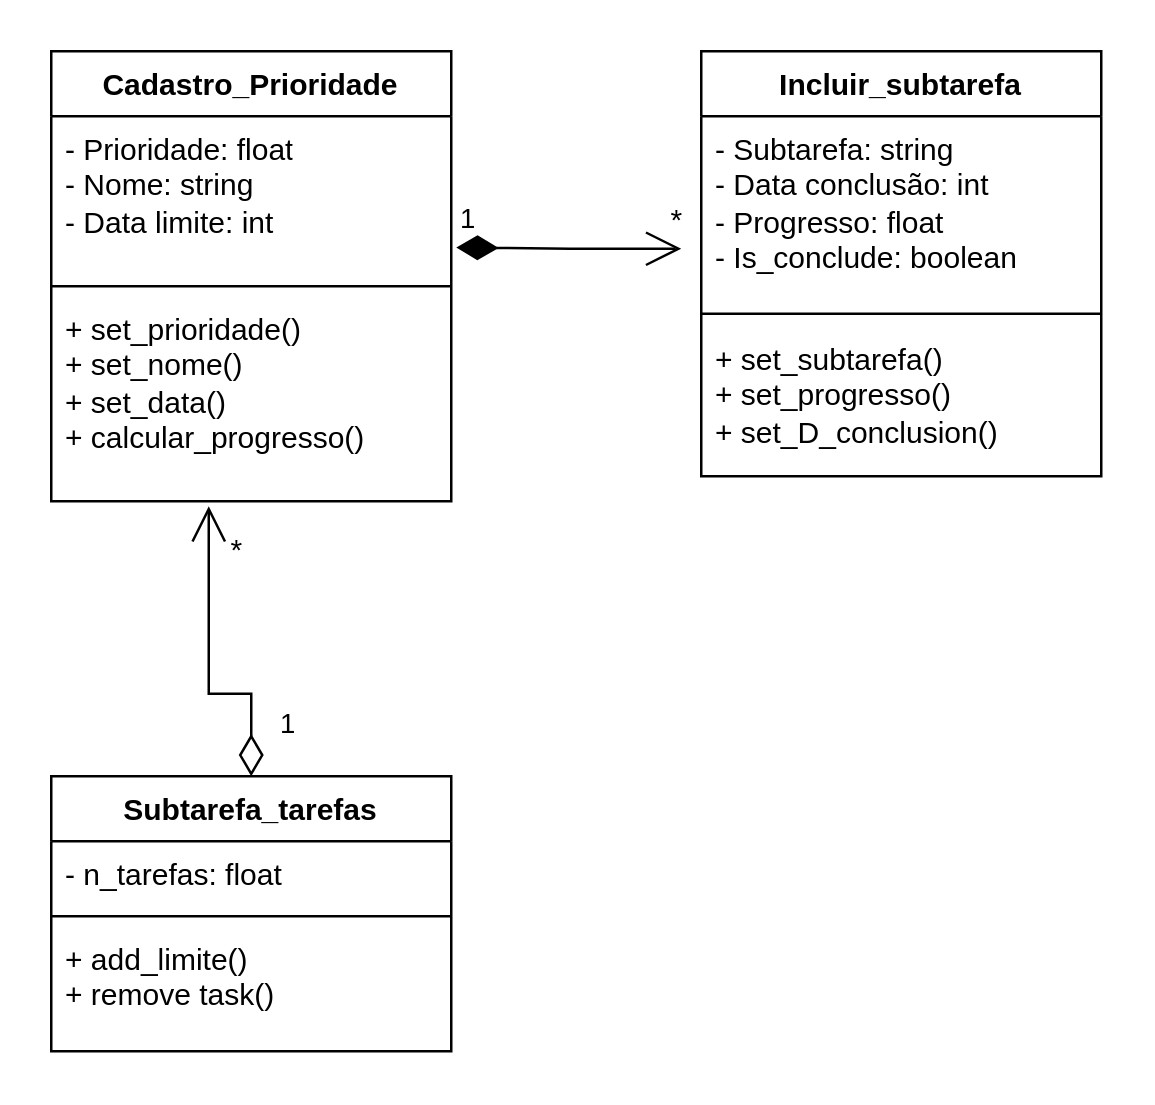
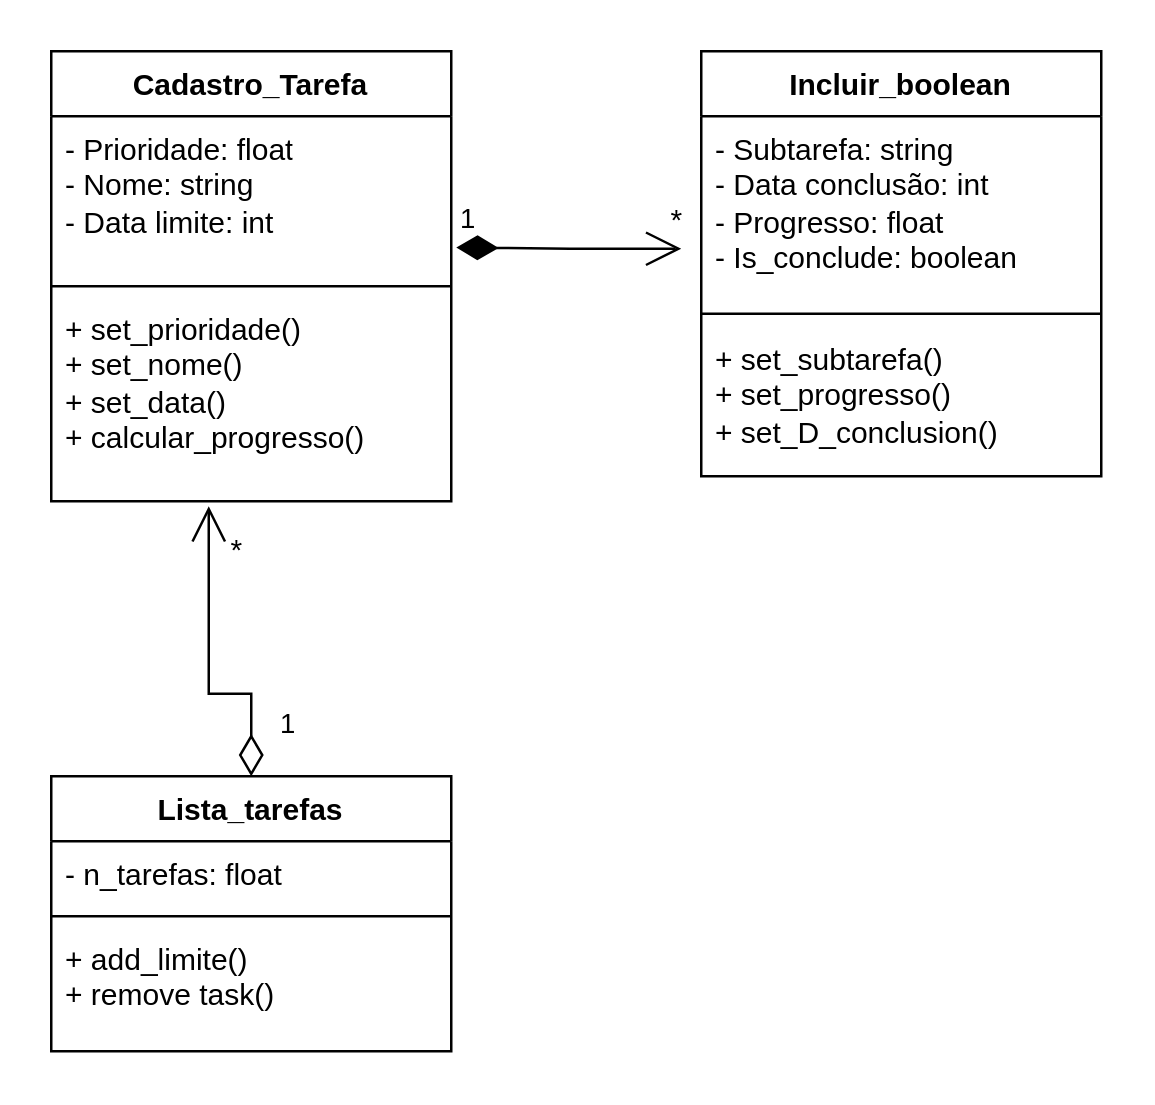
- <mxCell id="2" value="Cadastro_Prioridade" style="swimlane;fontStyle=1;align=center;verticalAlign=top;childLayout=stackLayout;horizontal=1;startSize=26;horizontalStack=0;resizeParent=1;resizeParentMax=0;resizeLast=0;collapsible=1;marginBottom=0;whiteSpace=wrap;html=1;" parent="1" vertex="1"><mxGeometry x="20" y="20" width="160" height="180" as="geometry"><mxRectangle x="330" y="200" width="70" height="30" as="alternateBounds" /></mxGeometry></mxCell>
+ <mxCell id="2" value="Cadastro_Tarefa" style="swimlane;fontStyle=1;align=center;verticalAlign=top;childLayout=stackLayout;horizontal=1;startSize=26;horizontalStack=0;resizeParent=1;resizeParentMax=0;resizeLast=0;collapsible=1;marginBottom=0;whiteSpace=wrap;html=1;" parent="1" vertex="1"><mxGeometry x="20" y="20" width="160" height="180" as="geometry"><mxRectangle x="330" y="200" width="70" height="30" as="alternateBounds" /></mxGeometry></mxCell>
- <mxCell id="6" value="Incluir_subtarefa" style="swimlane;fontStyle=1;align=center;verticalAlign=top;childLayout=stackLayout;horizontal=1;startSize=26;horizontalStack=0;resizeParent=1;resizeParentMax=0;resizeLast=0;collapsible=1;marginBottom=0;whiteSpace=wrap;html=1;" vertex="1" parent="1"><mxGeometry x="280" y="20" width="160" height="170" as="geometry" /></mxCell>
+ <mxCell id="6" value="Incluir_boolean" style="swimlane;fontStyle=1;align=center;verticalAlign=top;childLayout=stackLayout;horizontal=1;startSize=26;horizontalStack=0;resizeParent=1;resizeParentMax=0;resizeLast=0;collapsible=1;marginBottom=0;whiteSpace=wrap;html=1;" vertex="1" parent="1"><mxGeometry x="280" y="20" width="160" height="170" as="geometry" /></mxCell>
- <mxCell id="12" value="Subtarefa_tarefas&lt;div&gt;&lt;br&gt;&lt;/div&gt;" style="swimlane;fontStyle=1;align=center;verticalAlign=top;childLayout=stackLayout;horizontal=1;startSize=26;horizontalStack=0;resizeParent=1;resizeParentMax=0;resizeLast=0;collapsible=1;marginBottom=0;whiteSpace=wrap;html=1;" vertex="1" parent="1"><mxGeometry x="20" y="310" width="160" height="110" as="geometry" /></mxCell>
+ <mxCell id="12" value="Lista_tarefas&lt;div&gt;&lt;br&gt;&lt;/div&gt;" style="swimlane;fontStyle=1;align=center;verticalAlign=top;childLayout=stackLayout;horizontal=1;startSize=26;horizontalStack=0;resizeParent=1;resizeParentMax=0;resizeLast=0;collapsible=1;marginBottom=0;whiteSpace=wrap;html=1;" vertex="1" parent="1"><mxGeometry x="20" y="310" width="160" height="110" as="geometry" /></mxCell>
